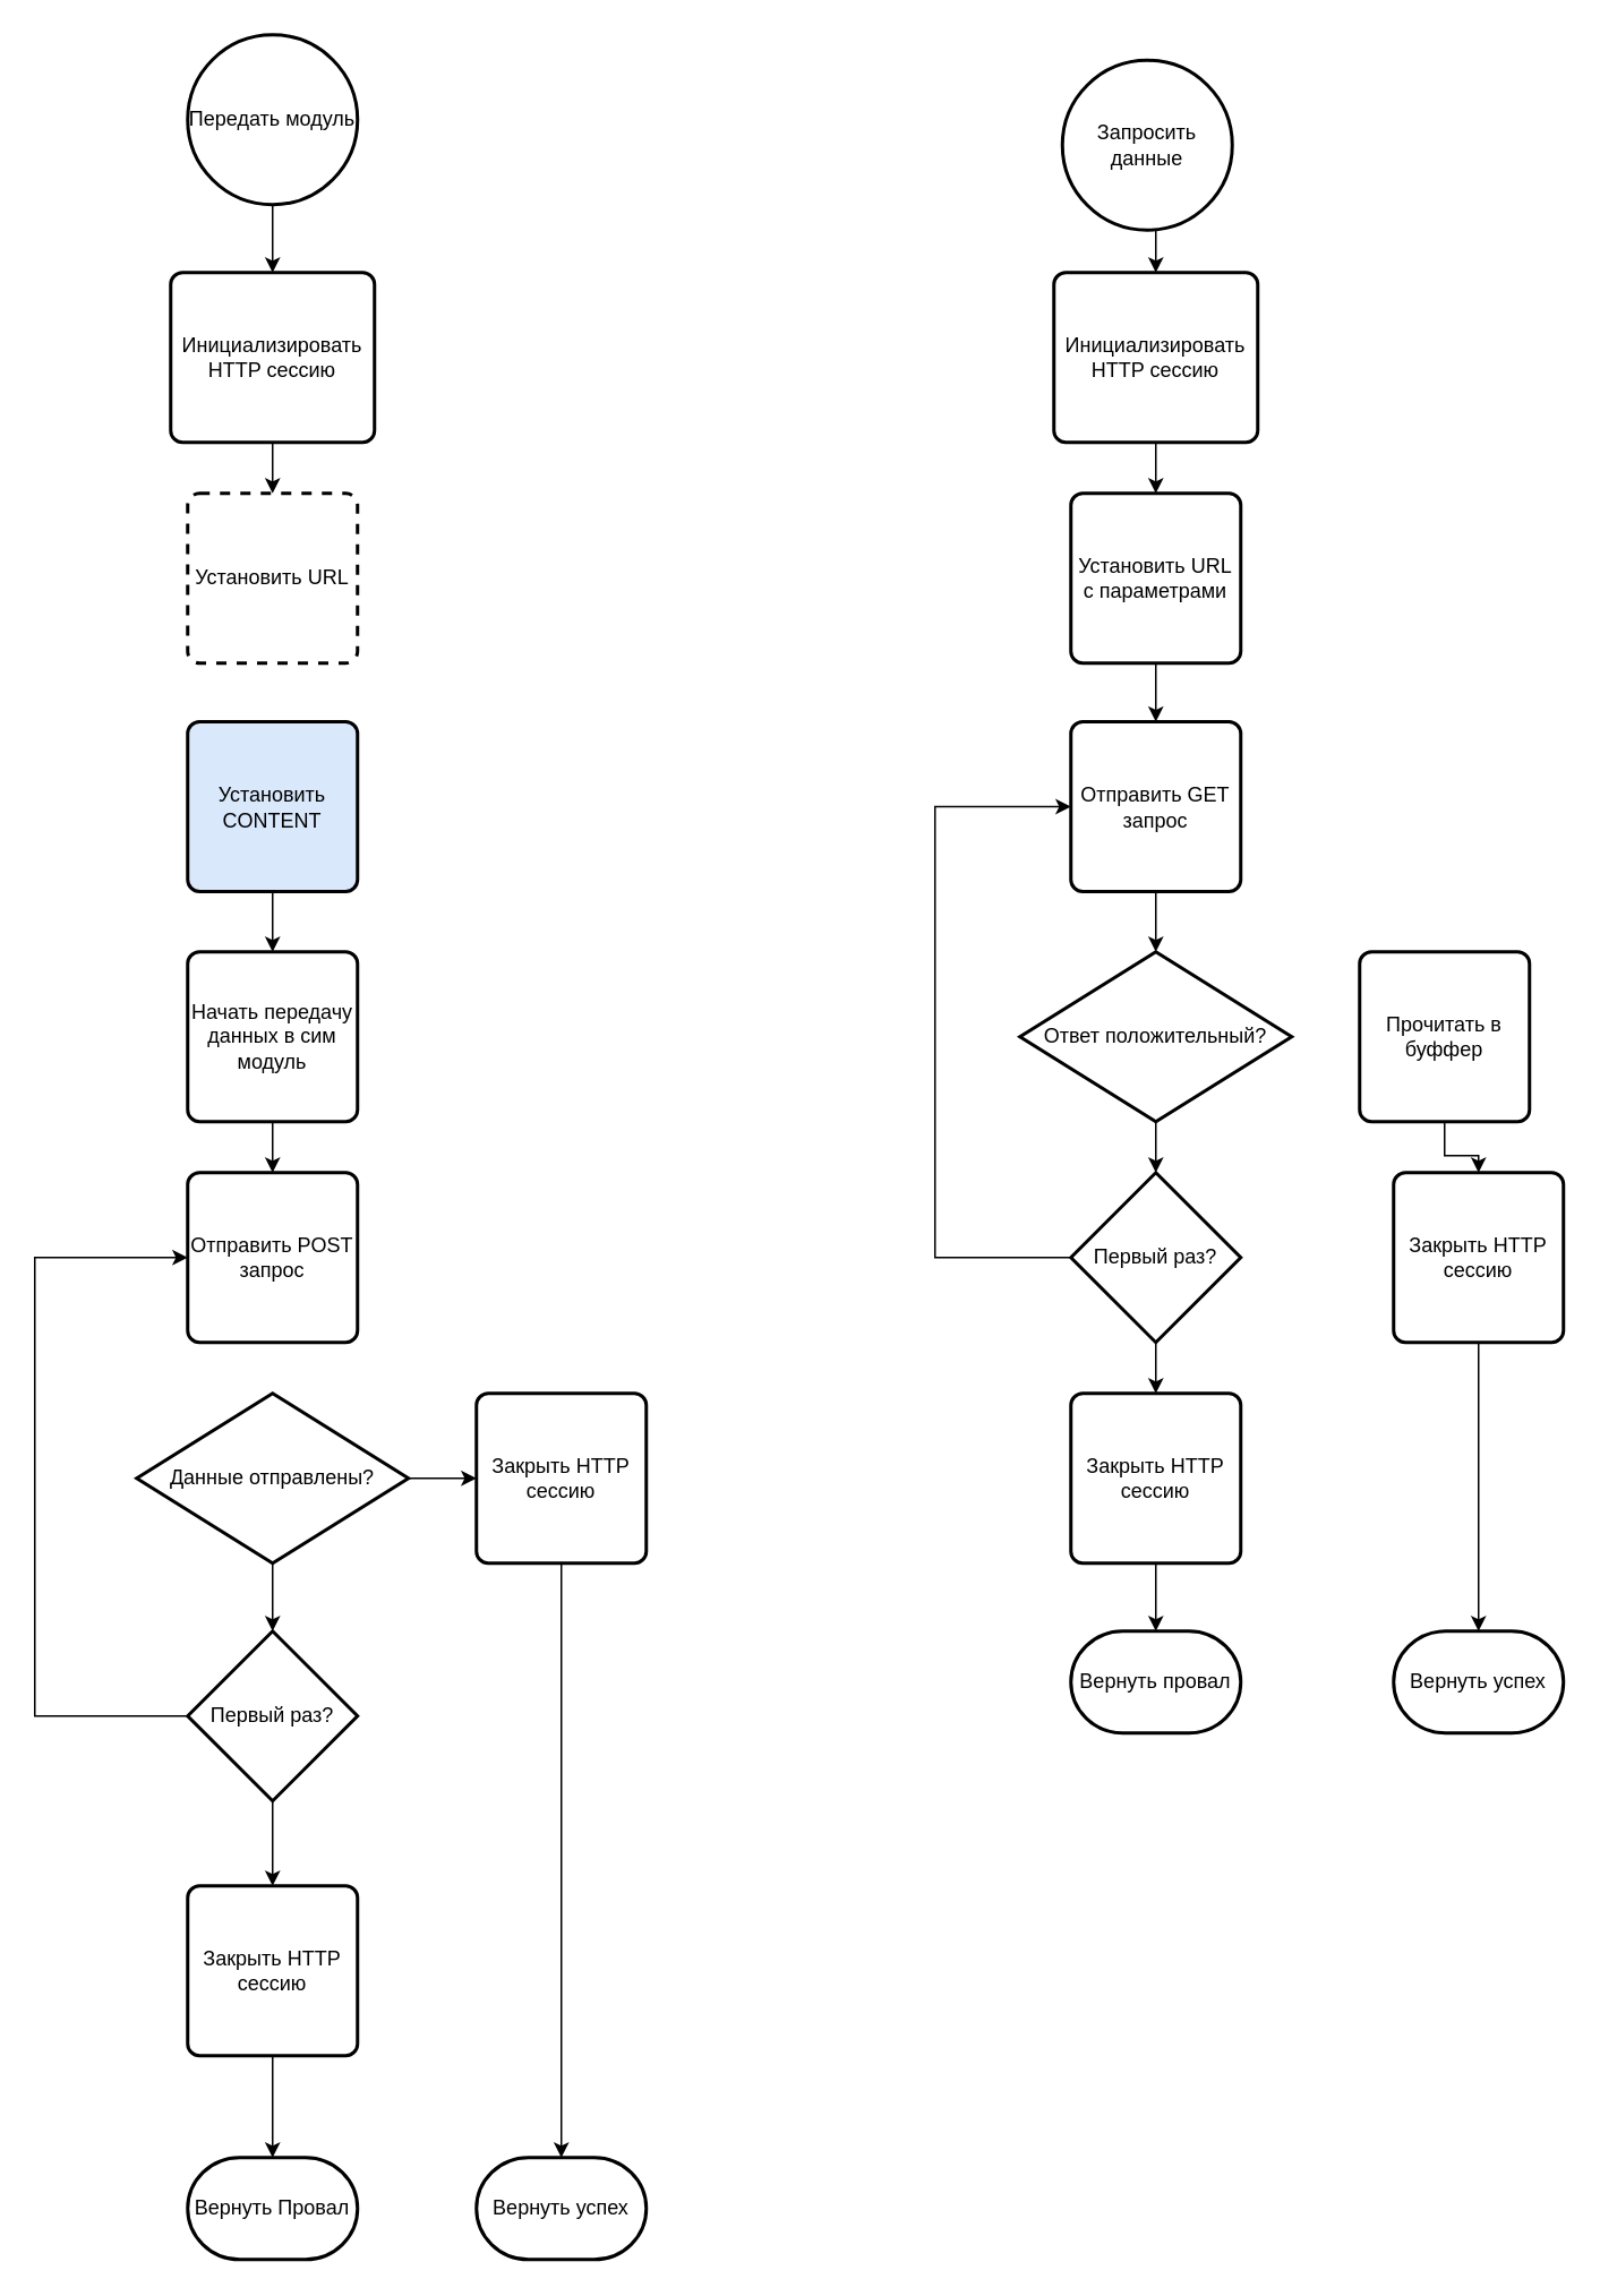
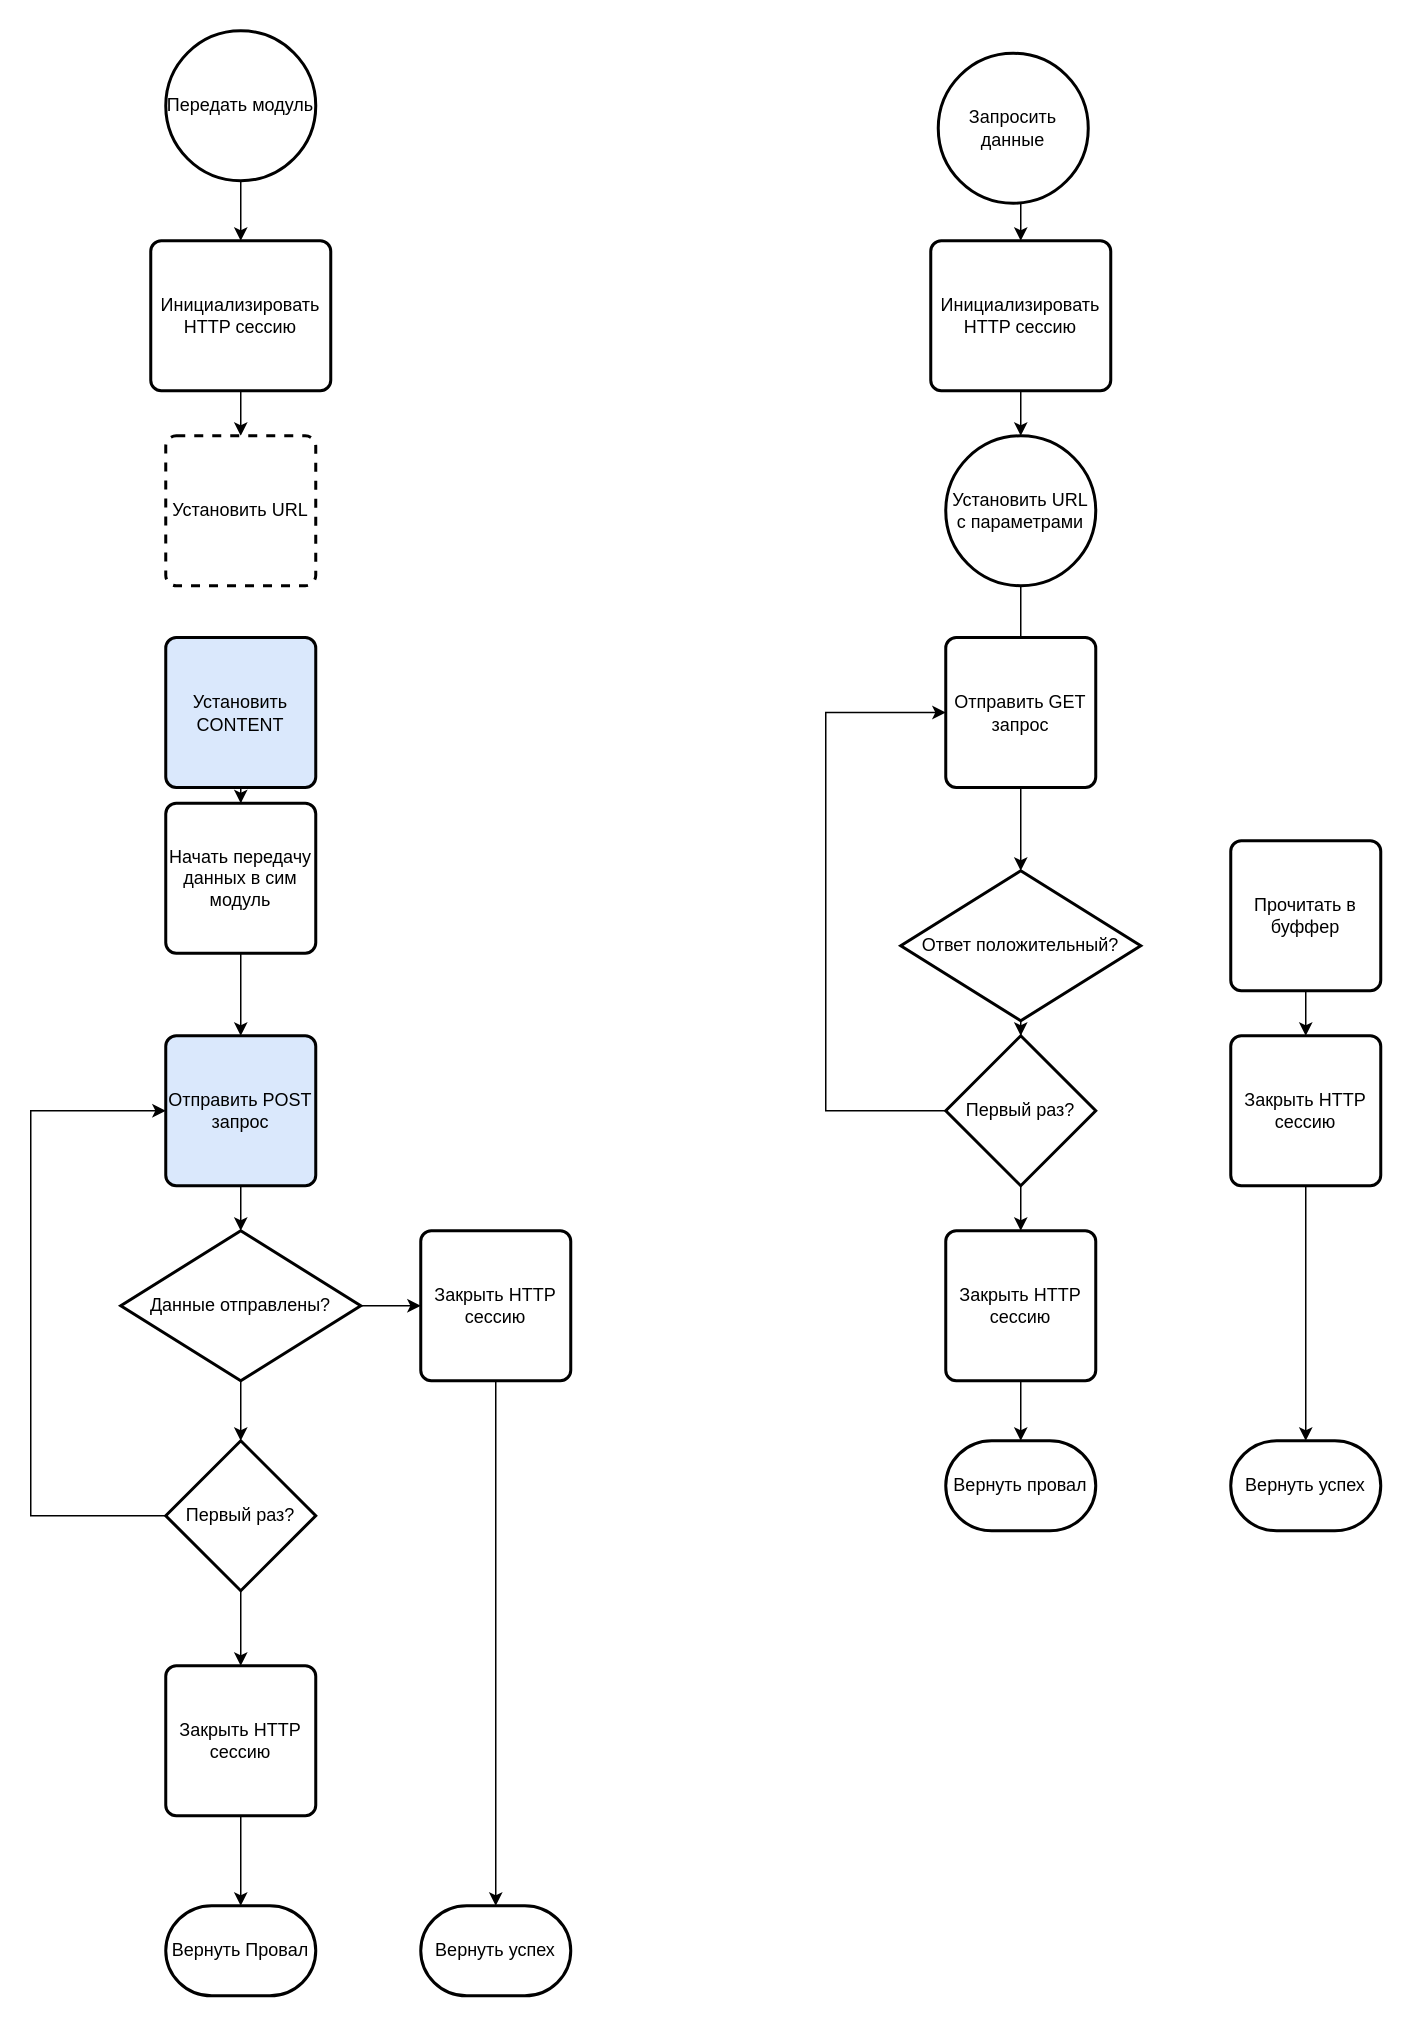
- <mxCell id="30" value="Установить URL&lt;br&gt;с параметрами" style="rounded=1;whiteSpace=wrap;html=1;absoluteArcSize=1;arcSize=14;strokeWidth=2;" vertex="1" parent="1"><mxGeometry x="630" y="290" width="100" height="100" as="geometry" /></mxCell>
+ <mxCell id="30" value="Установить URL&lt;br&gt;с параметрами" style="ellipse;whiteSpace=wrap;html=1;absoluteArcSize=1;arcSize=14;strokeWidth=2;" vertex="1" parent="1"><mxGeometry x="630" y="290" width="100" height="100" as="geometry" /></mxCell>
- <mxCell id="29" style="edgeStyle=orthogonalEdgeStyle;rounded=0;orthogonalLoop=1;jettySize=auto;html=1;entryX=0.5;entryY=0;entryDx=0;entryDy=0;" edge="1" parent="1" source="30" target="32"><mxGeometry relative="1" as="geometry" /></mxCell>
+ <mxCell id="29" style="edgeStyle=orthogonalEdgeStyle;rounded=0;orthogonalLoop=1;jettySize=auto;html=1;entryX=0.5;entryY=0;entryDx=0;entryDy=0;endArrow=none;" edge="1" parent="1" source="30" target="32"><mxGeometry relative="1" as="geometry" /></mxCell>
- <mxCell id="10" value="Начать передачу данных в сим модуль" style="rounded=1;whiteSpace=wrap;html=1;absoluteArcSize=1;arcSize=14;strokeWidth=2;" vertex="1" parent="1"><mxGeometry x="110" y="560" width="100" height="100" as="geometry" /></mxCell>
+ <mxCell id="10" value="Начать передачу данных в сим модуль" style="rounded=1;whiteSpace=wrap;html=1;absoluteArcSize=1;arcSize=14;strokeWidth=2;" vertex="1" parent="1"><mxGeometry x="110" y="535" width="100" height="100" as="geometry" /></mxCell>
- <mxCell id="34" value="Ответ положительный?" style="strokeWidth=2;html=1;shape=mxgraph.flowchart.decision;whiteSpace=wrap;" vertex="1" parent="1"><mxGeometry x="600" y="560" width="160" height="100" as="geometry" /></mxCell>
+ <mxCell id="34" value="Ответ положительный?" style="strokeWidth=2;html=1;shape=mxgraph.flowchart.decision;whiteSpace=wrap;" vertex="1" parent="1"><mxGeometry x="600" y="580" width="160" height="100" as="geometry" /></mxCell>
- <mxCell id="36" value="Прочитать в буффер" style="rounded=1;whiteSpace=wrap;html=1;absoluteArcSize=1;arcSize=14;strokeWidth=2;" vertex="1" parent="1"><mxGeometry x="800" y="560" width="100" height="100" as="geometry" /></mxCell>
+ <mxCell id="36" value="Прочитать в буффер" style="rounded=1;whiteSpace=wrap;html=1;absoluteArcSize=1;arcSize=14;strokeWidth=2;" vertex="1" parent="1"><mxGeometry x="820" y="560" width="100" height="100" as="geometry" /></mxCell>
- <mxCell id="12" value="Отправить POST запрос" style="rounded=1;whiteSpace=wrap;html=1;absoluteArcSize=1;arcSize=14;strokeWidth=2;" vertex="1" parent="1"><mxGeometry x="110" y="690" width="100" height="100" as="geometry" /></mxCell>
+ <mxCell id="12" value="Отправить POST запрос" style="rounded=1;whiteSpace=wrap;html=1;absoluteArcSize=1;arcSize=14;strokeWidth=2;fillColor=#dae8fc;" vertex="1" parent="1"><mxGeometry x="110" y="690" width="100" height="100" as="geometry" /></mxCell>
+ <mxCell id="11" style="edgeStyle=orthogonalEdgeStyle;rounded=0;orthogonalLoop=1;jettySize=auto;html=1;entryX=0.5;entryY=0;entryDx=0;entryDy=0;entryPerimeter=0;" edge="1" parent="1" source="12" target="15"><mxGeometry relative="1" as="geometry" /></mxCell>
